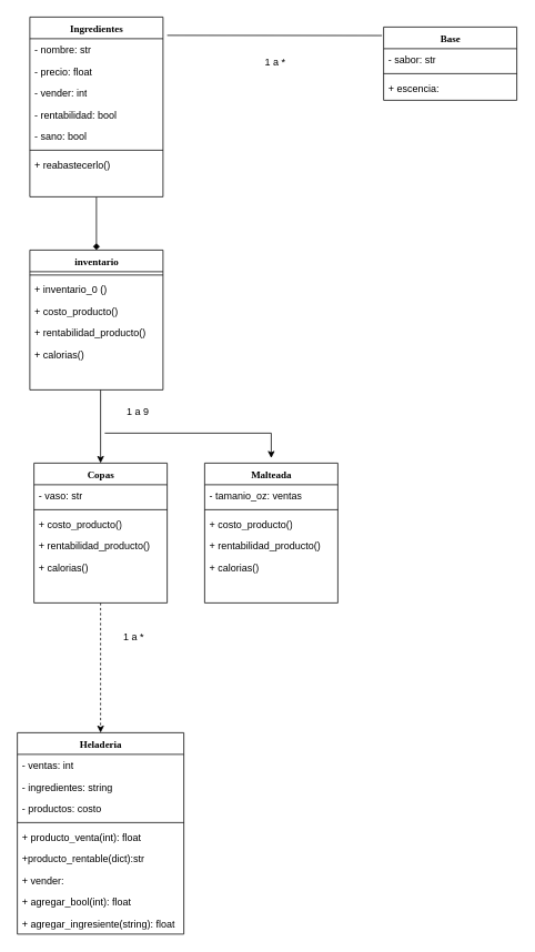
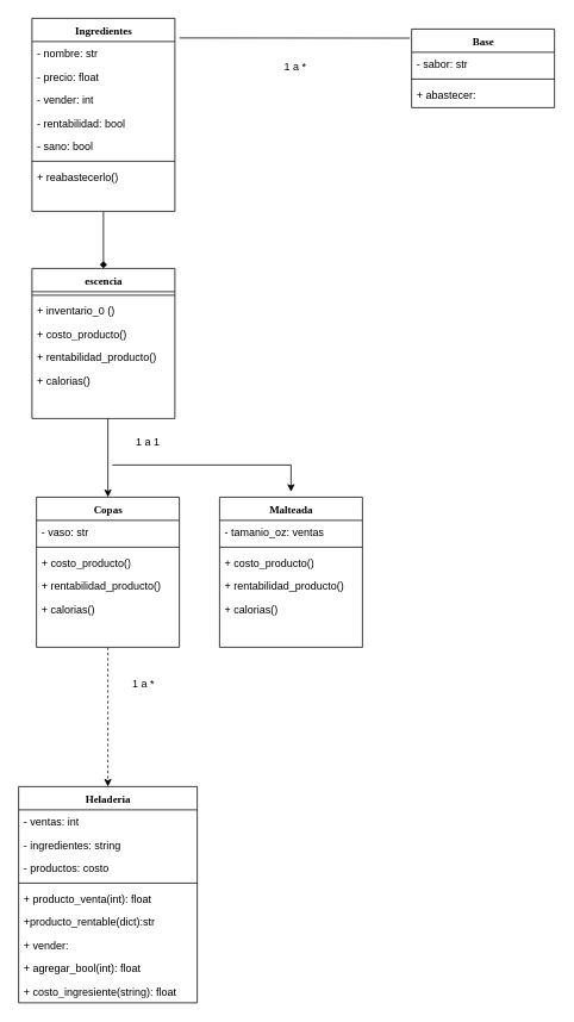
- <mxCell id="14" value="+ escencia:&amp;nbsp;" style="text;html=1;strokeColor=none;fillColor=none;align=left;verticalAlign=top;spacingLeft=4;spacingRight=4;whiteSpace=wrap;overflow=hidden;rotatable=0;points=[[0,0.5],[1,0.5]];portConstraint=eastwest;" parent="11" vertex="1"><mxGeometry y="60" width="160" height="26" as="geometry" /></mxCell>
+ <mxCell id="14" value="+ abastecer:&amp;nbsp;" style="text;html=1;strokeColor=none;fillColor=none;align=left;verticalAlign=top;spacingLeft=4;spacingRight=4;whiteSpace=wrap;overflow=hidden;rotatable=0;points=[[0,0.5],[1,0.5]];portConstraint=eastwest;" parent="11" vertex="1"><mxGeometry y="60" width="160" height="26" as="geometry" /></mxCell>
- <mxCell id="15" value="inventario" style="swimlane;html=1;fontStyle=1;align=center;verticalAlign=top;childLayout=stackLayout;horizontal=1;startSize=26;horizontalStack=0;resizeParent=1;resizeLast=0;collapsible=1;marginBottom=0;swimlaneFillColor=#ffffff;rounded=0;shadow=0;comic=0;labelBackgroundColor=none;strokeWidth=1;fillColor=none;fontFamily=Verdana;fontSize=12" parent="1" vertex="1"><mxGeometry x="35" y="300" width="160" height="168" as="geometry" /></mxCell>
+ <mxCell id="15" value="escencia" style="swimlane;html=1;fontStyle=1;align=center;verticalAlign=top;childLayout=stackLayout;horizontal=1;startSize=26;horizontalStack=0;resizeParent=1;resizeLast=0;collapsible=1;marginBottom=0;swimlaneFillColor=#ffffff;rounded=0;shadow=0;comic=0;labelBackgroundColor=none;strokeWidth=1;fillColor=none;fontFamily=Verdana;fontSize=12" parent="1" vertex="1"><mxGeometry x="35" y="300" width="160" height="168" as="geometry" /></mxCell>
- <mxCell id="34" value="1 a 9" style="text;html=1;align=center;verticalAlign=middle;whiteSpace=wrap;rounded=0;" parent="1" vertex="1"><mxGeometry x="135" y="480" width="60" height="30" as="geometry" /></mxCell>
+ <mxCell id="34" value="1 a 1" style="text;html=1;align=center;verticalAlign=middle;whiteSpace=wrap;rounded=0;" parent="1" vertex="1"><mxGeometry x="135" y="480" width="60" height="30" as="geometry" /></mxCell>
- <mxCell id="48" value="+ agregar_ingresiente(string): float" style="text;html=1;strokeColor=none;fillColor=none;align=left;verticalAlign=top;spacingLeft=4;spacingRight=4;whiteSpace=wrap;overflow=hidden;rotatable=0;points=[[0,0.5],[1,0.5]];portConstraint=eastwest;" vertex="1" parent="39"><mxGeometry y="216" width="200" height="26" as="geometry" /></mxCell>
+ <mxCell id="48" value="+ costo_ingresiente(string): float" style="text;html=1;strokeColor=none;fillColor=none;align=left;verticalAlign=top;spacingLeft=4;spacingRight=4;whiteSpace=wrap;overflow=hidden;rotatable=0;points=[[0,0.5],[1,0.5]];portConstraint=eastwest;" vertex="1" parent="39"><mxGeometry y="216" width="200" height="26" as="geometry" /></mxCell>
